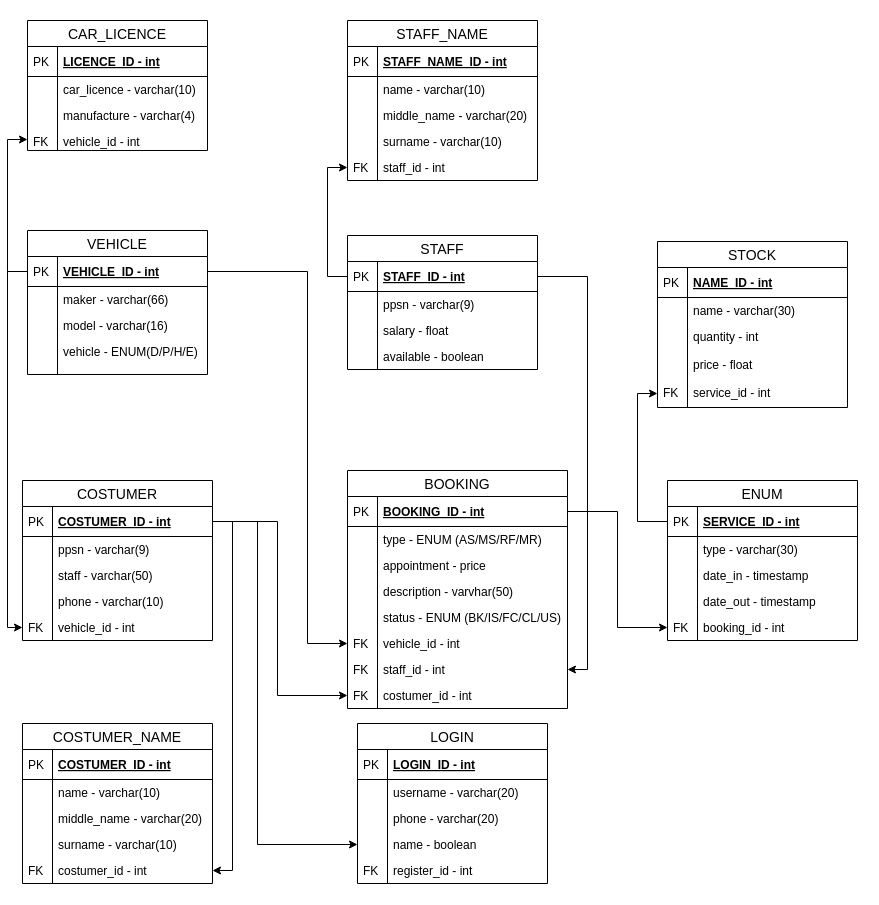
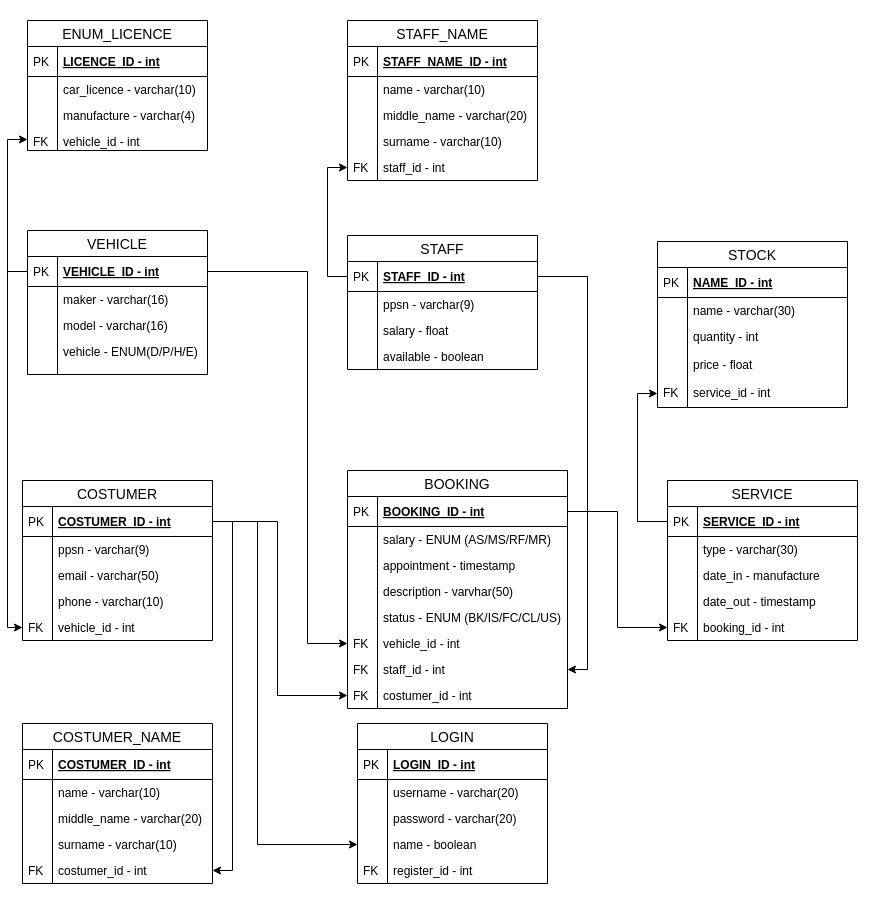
- <mxCell id="13" value="CAR_LICENCE" style="swimlane;fontStyle=0;childLayout=stackLayout;horizontal=1;startSize=26;horizontalStack=0;resizeParent=1;resizeParentMax=0;resizeLast=0;collapsible=1;marginBottom=0;align=center;fontSize=14;" parent="1" vertex="1"><mxGeometry x="25" y="20" width="180" height="130" as="geometry" /></mxCell>
+ <mxCell id="13" value="ENUM_LICENCE" style="swimlane;fontStyle=0;childLayout=stackLayout;horizontal=1;startSize=26;horizontalStack=0;resizeParent=1;resizeParentMax=0;resizeLast=0;collapsible=1;marginBottom=0;align=center;fontSize=14;" parent="1" vertex="1"><mxGeometry x="25" y="20" width="180" height="130" as="geometry" /></mxCell>
- <mxCell id="5" value="maker - varchar(66)" style="shape=partialRectangle;top=0;left=0;right=0;bottom=0;align=left;verticalAlign=top;fillColor=none;spacingLeft=34;spacingRight=4;overflow=hidden;rotatable=0;points=[[0,0.5],[1,0.5]];portConstraint=eastwest;dropTarget=0;fontSize=12;" parent="2" vertex="1"><mxGeometry y="56" width="180" height="26" as="geometry" /></mxCell>
+ <mxCell id="5" value="maker - varchar(16)" style="shape=partialRectangle;top=0;left=0;right=0;bottom=0;align=left;verticalAlign=top;fillColor=none;spacingLeft=34;spacingRight=4;overflow=hidden;rotatable=0;points=[[0,0.5],[1,0.5]];portConstraint=eastwest;dropTarget=0;fontSize=12;" parent="2" vertex="1"><mxGeometry y="56" width="180" height="26" as="geometry" /></mxCell>
- <mxCell id="87" value="ENUM" style="swimlane;fontStyle=0;childLayout=stackLayout;horizontal=1;startSize=26;horizontalStack=0;resizeParent=1;resizeParentMax=0;resizeLast=0;collapsible=1;marginBottom=0;align=center;fontSize=14;" parent="1" vertex="1"><mxGeometry x="665" y="480" width="190" height="160" as="geometry" /></mxCell>
+ <mxCell id="87" value="SERVICE" style="swimlane;fontStyle=0;childLayout=stackLayout;horizontal=1;startSize=26;horizontalStack=0;resizeParent=1;resizeParentMax=0;resizeLast=0;collapsible=1;marginBottom=0;align=center;fontSize=14;" parent="1" vertex="1"><mxGeometry x="665" y="480" width="190" height="160" as="geometry" /></mxCell>
- <mxCell id="45" value="type - ENUM (AS/MS/RF/MR)" style="shape=partialRectangle;top=0;left=0;right=0;bottom=0;align=left;verticalAlign=top;fillColor=none;spacingLeft=34;spacingRight=4;overflow=hidden;rotatable=0;points=[[0,0.5],[1,0.5]];portConstraint=eastwest;dropTarget=0;fontSize=12;" parent="42" vertex="1"><mxGeometry y="56" width="220" height="26" as="geometry" /></mxCell>
+ <mxCell id="45" value="salary - ENUM (AS/MS/RF/MR)" style="shape=partialRectangle;top=0;left=0;right=0;bottom=0;align=left;verticalAlign=top;fillColor=none;spacingLeft=34;spacingRight=4;overflow=hidden;rotatable=0;points=[[0,0.5],[1,0.5]];portConstraint=eastwest;dropTarget=0;fontSize=12;" parent="42" vertex="1"><mxGeometry y="56" width="220" height="26" as="geometry" /></mxCell>
- <mxCell id="47" value="appointment - price" style="shape=partialRectangle;top=0;left=0;right=0;bottom=0;align=left;verticalAlign=top;fillColor=none;spacingLeft=34;spacingRight=4;overflow=hidden;rotatable=0;points=[[0,0.5],[1,0.5]];portConstraint=eastwest;dropTarget=0;fontSize=12;" parent="42" vertex="1"><mxGeometry y="82" width="220" height="26" as="geometry" /></mxCell>
+ <mxCell id="47" value="appointment - timestamp" style="shape=partialRectangle;top=0;left=0;right=0;bottom=0;align=left;verticalAlign=top;fillColor=none;spacingLeft=34;spacingRight=4;overflow=hidden;rotatable=0;points=[[0,0.5],[1,0.5]];portConstraint=eastwest;dropTarget=0;fontSize=12;" parent="42" vertex="1"><mxGeometry y="82" width="220" height="26" as="geometry" /></mxCell>
- <mxCell id="81" value="staff - varchar(50)" style="shape=partialRectangle;top=0;left=0;right=0;bottom=0;align=left;verticalAlign=top;fillColor=none;spacingLeft=34;spacingRight=4;overflow=hidden;rotatable=0;points=[[0,0.5],[1,0.5]];portConstraint=eastwest;dropTarget=0;fontSize=12;" parent="76" vertex="1"><mxGeometry y="82" width="190" height="26" as="geometry" /></mxCell>
+ <mxCell id="81" value="email - varchar(50)" style="shape=partialRectangle;top=0;left=0;right=0;bottom=0;align=left;verticalAlign=top;fillColor=none;spacingLeft=34;spacingRight=4;overflow=hidden;rotatable=0;points=[[0,0.5],[1,0.5]];portConstraint=eastwest;dropTarget=0;fontSize=12;" parent="76" vertex="1"><mxGeometry y="82" width="190" height="26" as="geometry" /></mxCell>
- <mxCell id="92" value="date_in - timestamp" style="shape=partialRectangle;top=0;left=0;right=0;bottom=0;align=left;verticalAlign=top;fillColor=none;spacingLeft=34;spacingRight=4;overflow=hidden;rotatable=0;points=[[0,0.5],[1,0.5]];portConstraint=eastwest;dropTarget=0;fontSize=12;" parent="87" vertex="1"><mxGeometry y="82" width="190" height="26" as="geometry" /></mxCell>
+ <mxCell id="92" value="date_in - manufacture" style="shape=partialRectangle;top=0;left=0;right=0;bottom=0;align=left;verticalAlign=top;fillColor=none;spacingLeft=34;spacingRight=4;overflow=hidden;rotatable=0;points=[[0,0.5],[1,0.5]];portConstraint=eastwest;dropTarget=0;fontSize=12;" parent="87" vertex="1"><mxGeometry y="82" width="190" height="26" as="geometry" /></mxCell>
- <mxCell id="117" value="phone - varchar(20)" style="shape=partialRectangle;top=0;left=0;right=0;bottom=0;align=left;verticalAlign=top;fillColor=none;spacingLeft=34;spacingRight=4;overflow=hidden;rotatable=0;points=[[0,0.5],[1,0.5]];portConstraint=eastwest;dropTarget=0;fontSize=12;" parent="112" vertex="1"><mxGeometry y="82" width="190" height="26" as="geometry" /></mxCell>
+ <mxCell id="117" value="password - varchar(20)" style="shape=partialRectangle;top=0;left=0;right=0;bottom=0;align=left;verticalAlign=top;fillColor=none;spacingLeft=34;spacingRight=4;overflow=hidden;rotatable=0;points=[[0,0.5],[1,0.5]];portConstraint=eastwest;dropTarget=0;fontSize=12;" parent="112" vertex="1"><mxGeometry y="82" width="190" height="26" as="geometry" /></mxCell>
